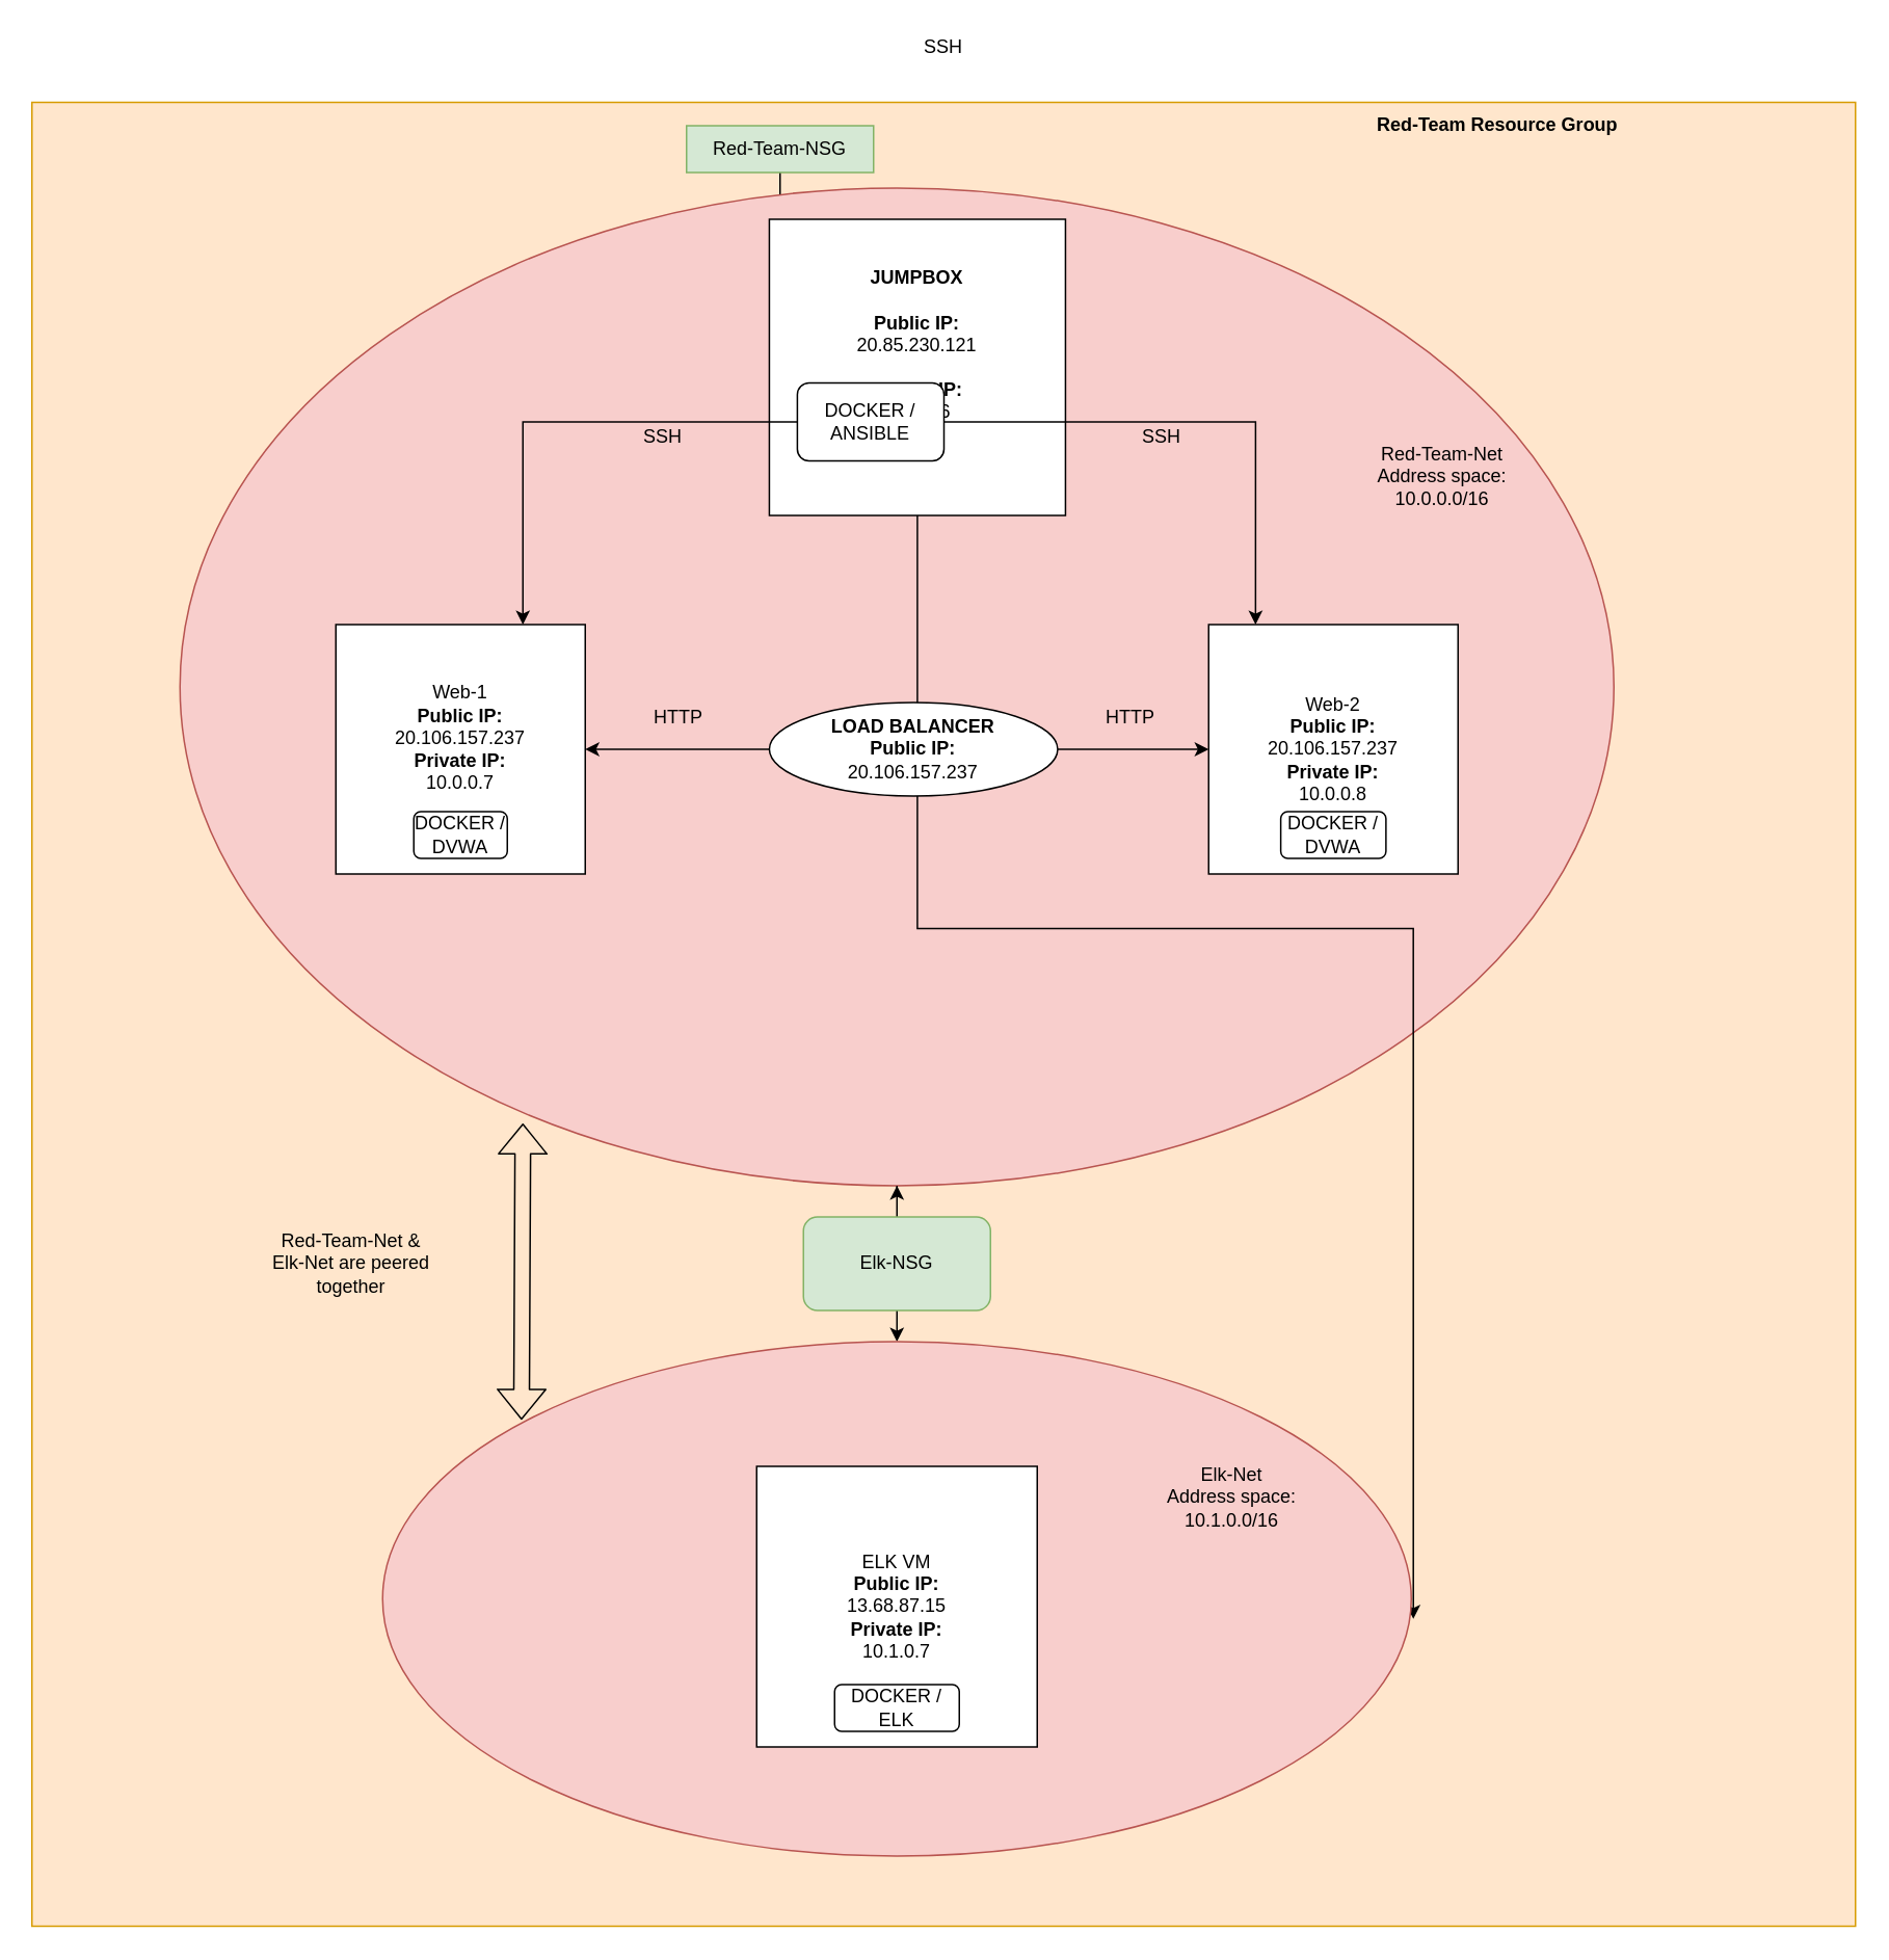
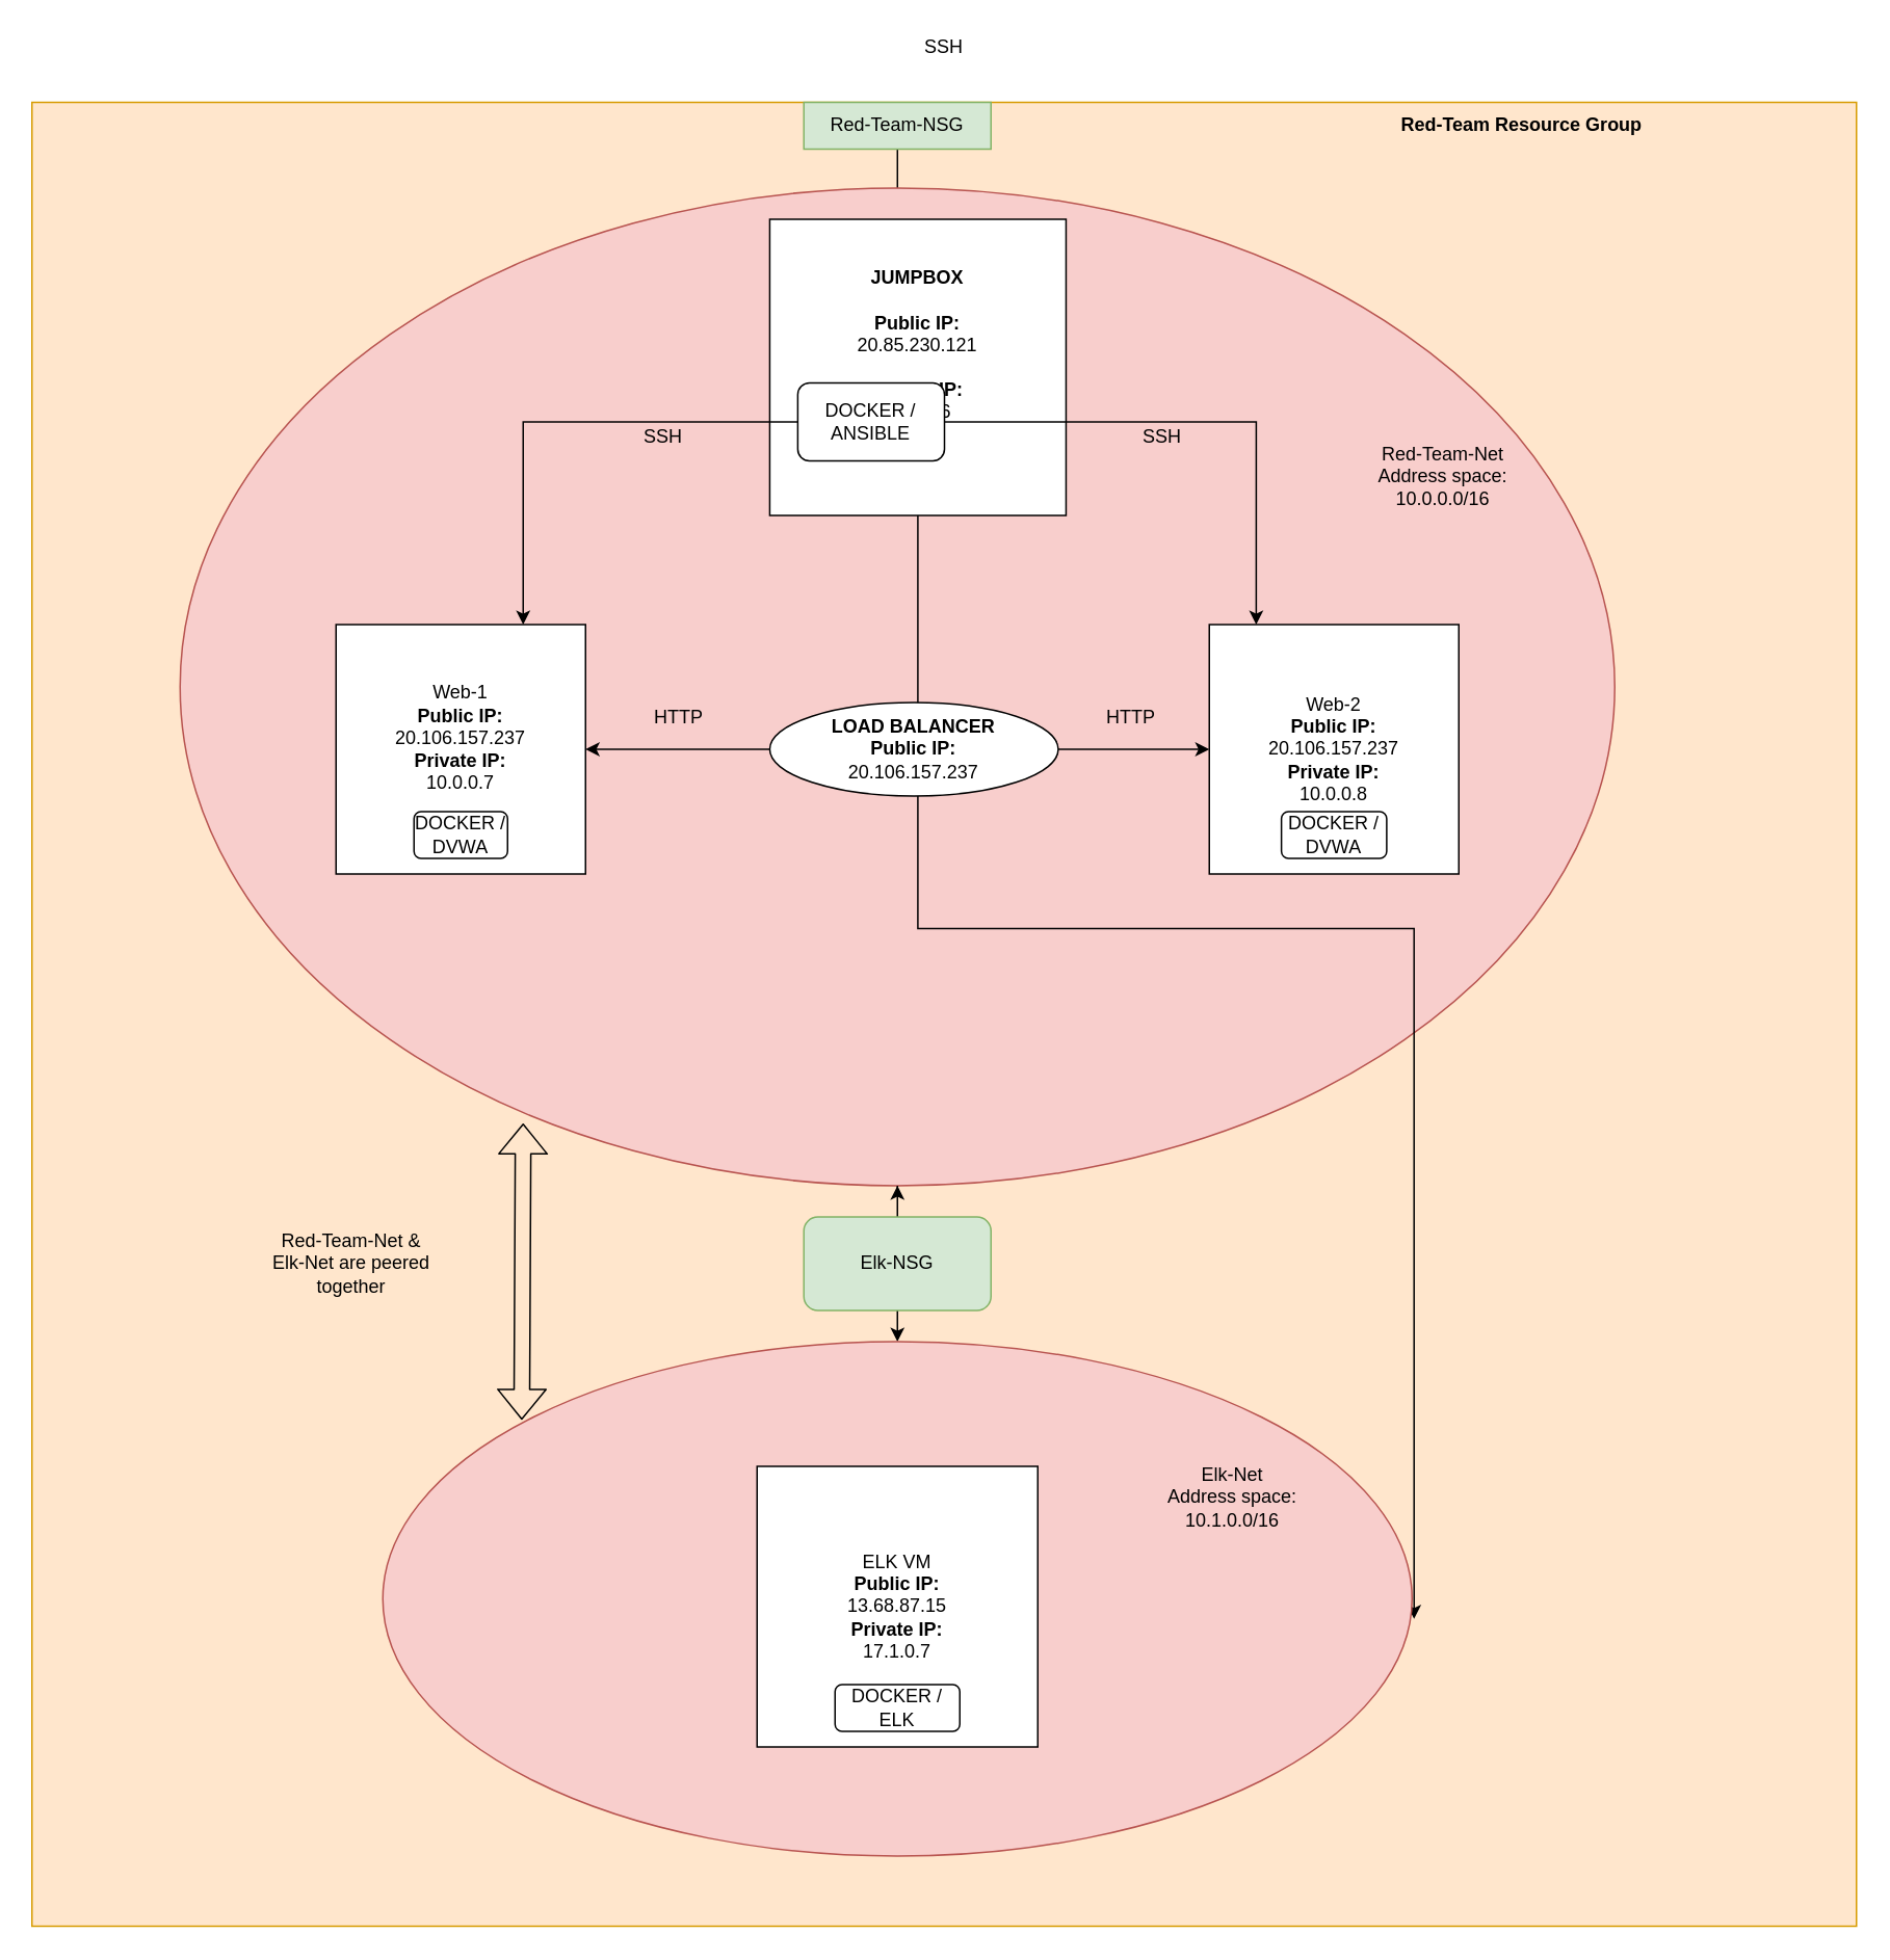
- <mxCell id="3" value="Red-Team Resource Group" style="text;html=1;align=center;verticalAlign=middle;resizable=0;points=[];autosize=1;fontStyle=1;" parent="1" vertex="1"><mxGeometry x="875" y="70" width="170" height="20" as="geometry" /></mxCell>
+ <mxCell id="3" value="Red-Team Resource Group" style="text;html=1;align=center;verticalAlign=middle;resizable=0;points=[];autosize=1;fontStyle=1;" parent="1" vertex="1"><mxGeometry x="890" y="70" width="170" height="20" as="geometry" /></mxCell>
- <mxCell id="5" value="Red-Team-NSG" style="rounded=0;whiteSpace=wrap;html=1;fillColor=#d5e8d4;strokeColor=#82b366;" parent="1" vertex="1"><mxGeometry x="440" y="80" width="120" height="30" as="geometry" /></mxCell>
+ <mxCell id="5" value="Red-Team-NSG" style="rounded=0;whiteSpace=wrap;html=1;fillColor=#d5e8d4;strokeColor=#82b366;" parent="1" vertex="1"><mxGeometry x="515" y="65" width="120" height="30" as="geometry" /></mxCell>
- <mxCell id="29" value="&lt;div&gt;ELK VM&lt;/div&gt;&lt;div&gt;&lt;b&gt;Public IP:&lt;/b&gt; &lt;br&gt;&lt;/div&gt;&lt;div&gt;13.68.87.15&lt;/div&gt;&lt;div&gt;&lt;b&gt;Private IP:&lt;/b&gt;&lt;/div&gt;&lt;div&gt;10.1.0.7&lt;br&gt;&lt;/div&gt;" style="whiteSpace=wrap;html=1;aspect=fixed;" vertex="1" parent="1"><mxGeometry x="485" y="940" width="180" height="180" as="geometry" /></mxCell>
+ <mxCell id="29" value="&lt;div&gt;ELK VM&lt;/div&gt;&lt;div&gt;&lt;b&gt;Public IP:&lt;/b&gt; &lt;br&gt;&lt;/div&gt;&lt;div&gt;13.68.87.15&lt;/div&gt;&lt;div&gt;&lt;b&gt;Private IP:&lt;/b&gt;&lt;/div&gt;&lt;div&gt;17.1.0.7&lt;br&gt;&lt;/div&gt;" style="whiteSpace=wrap;html=1;aspect=fixed;" vertex="1" parent="1"><mxGeometry x="485" y="940" width="180" height="180" as="geometry" /></mxCell>
